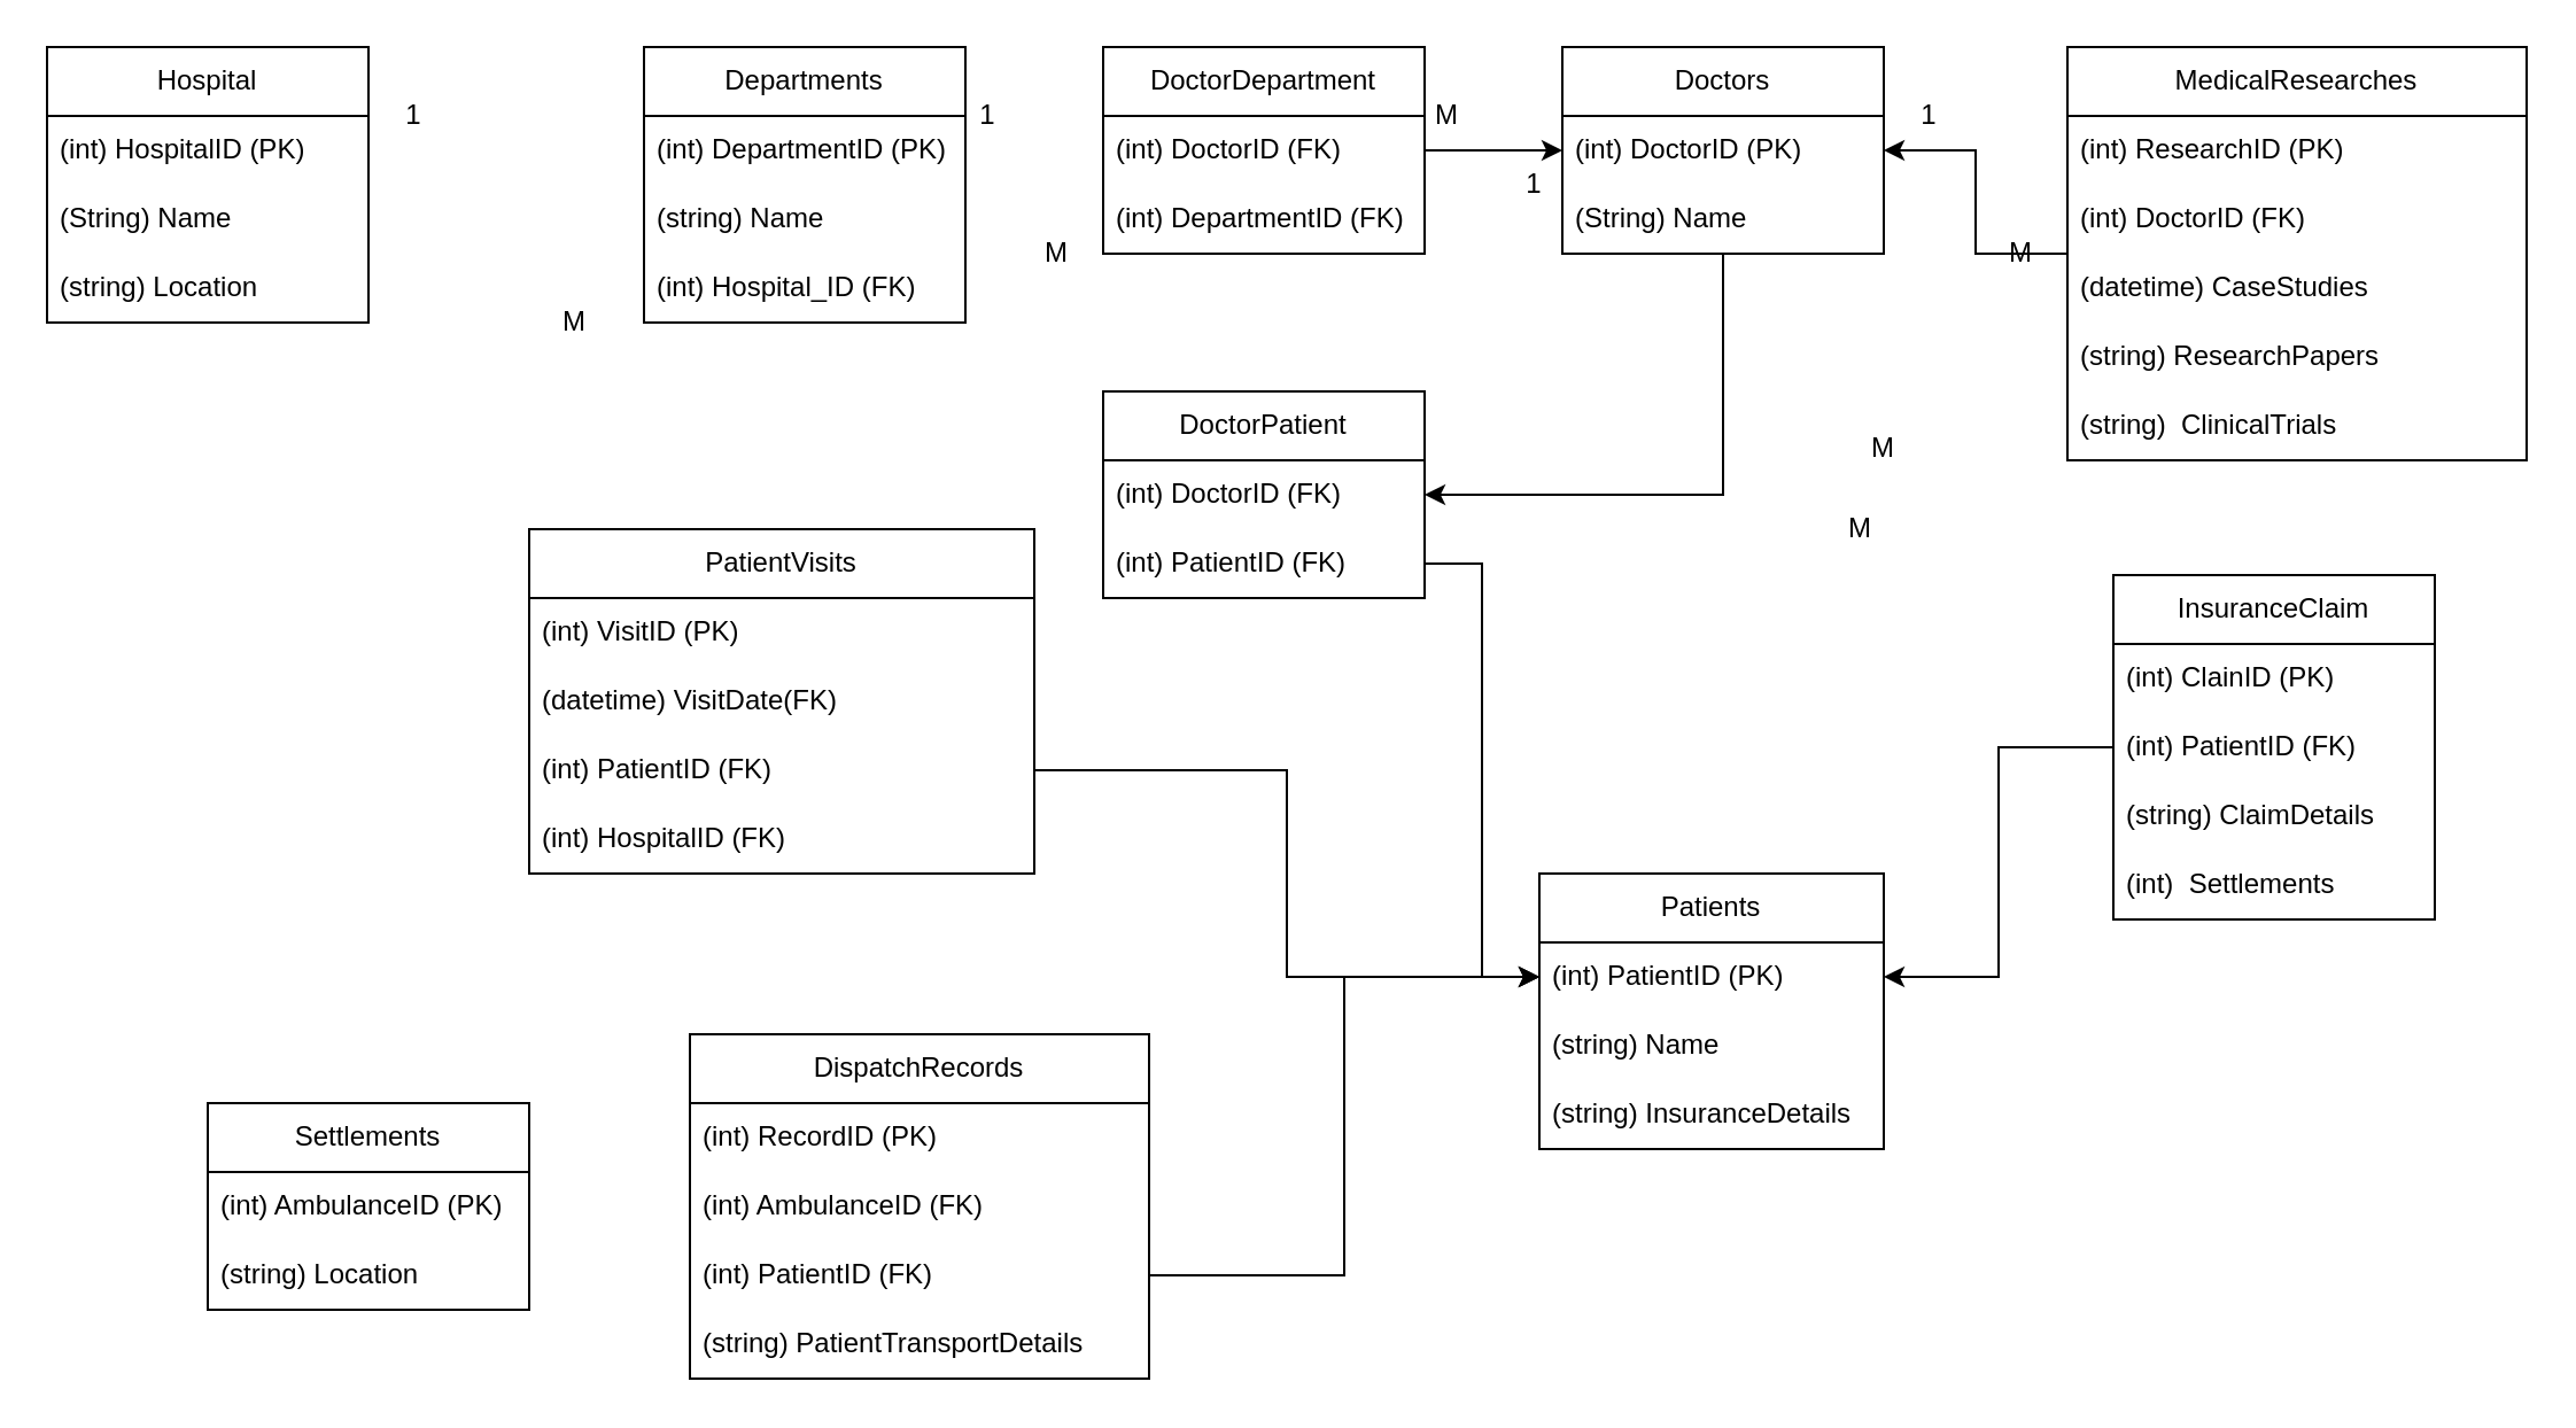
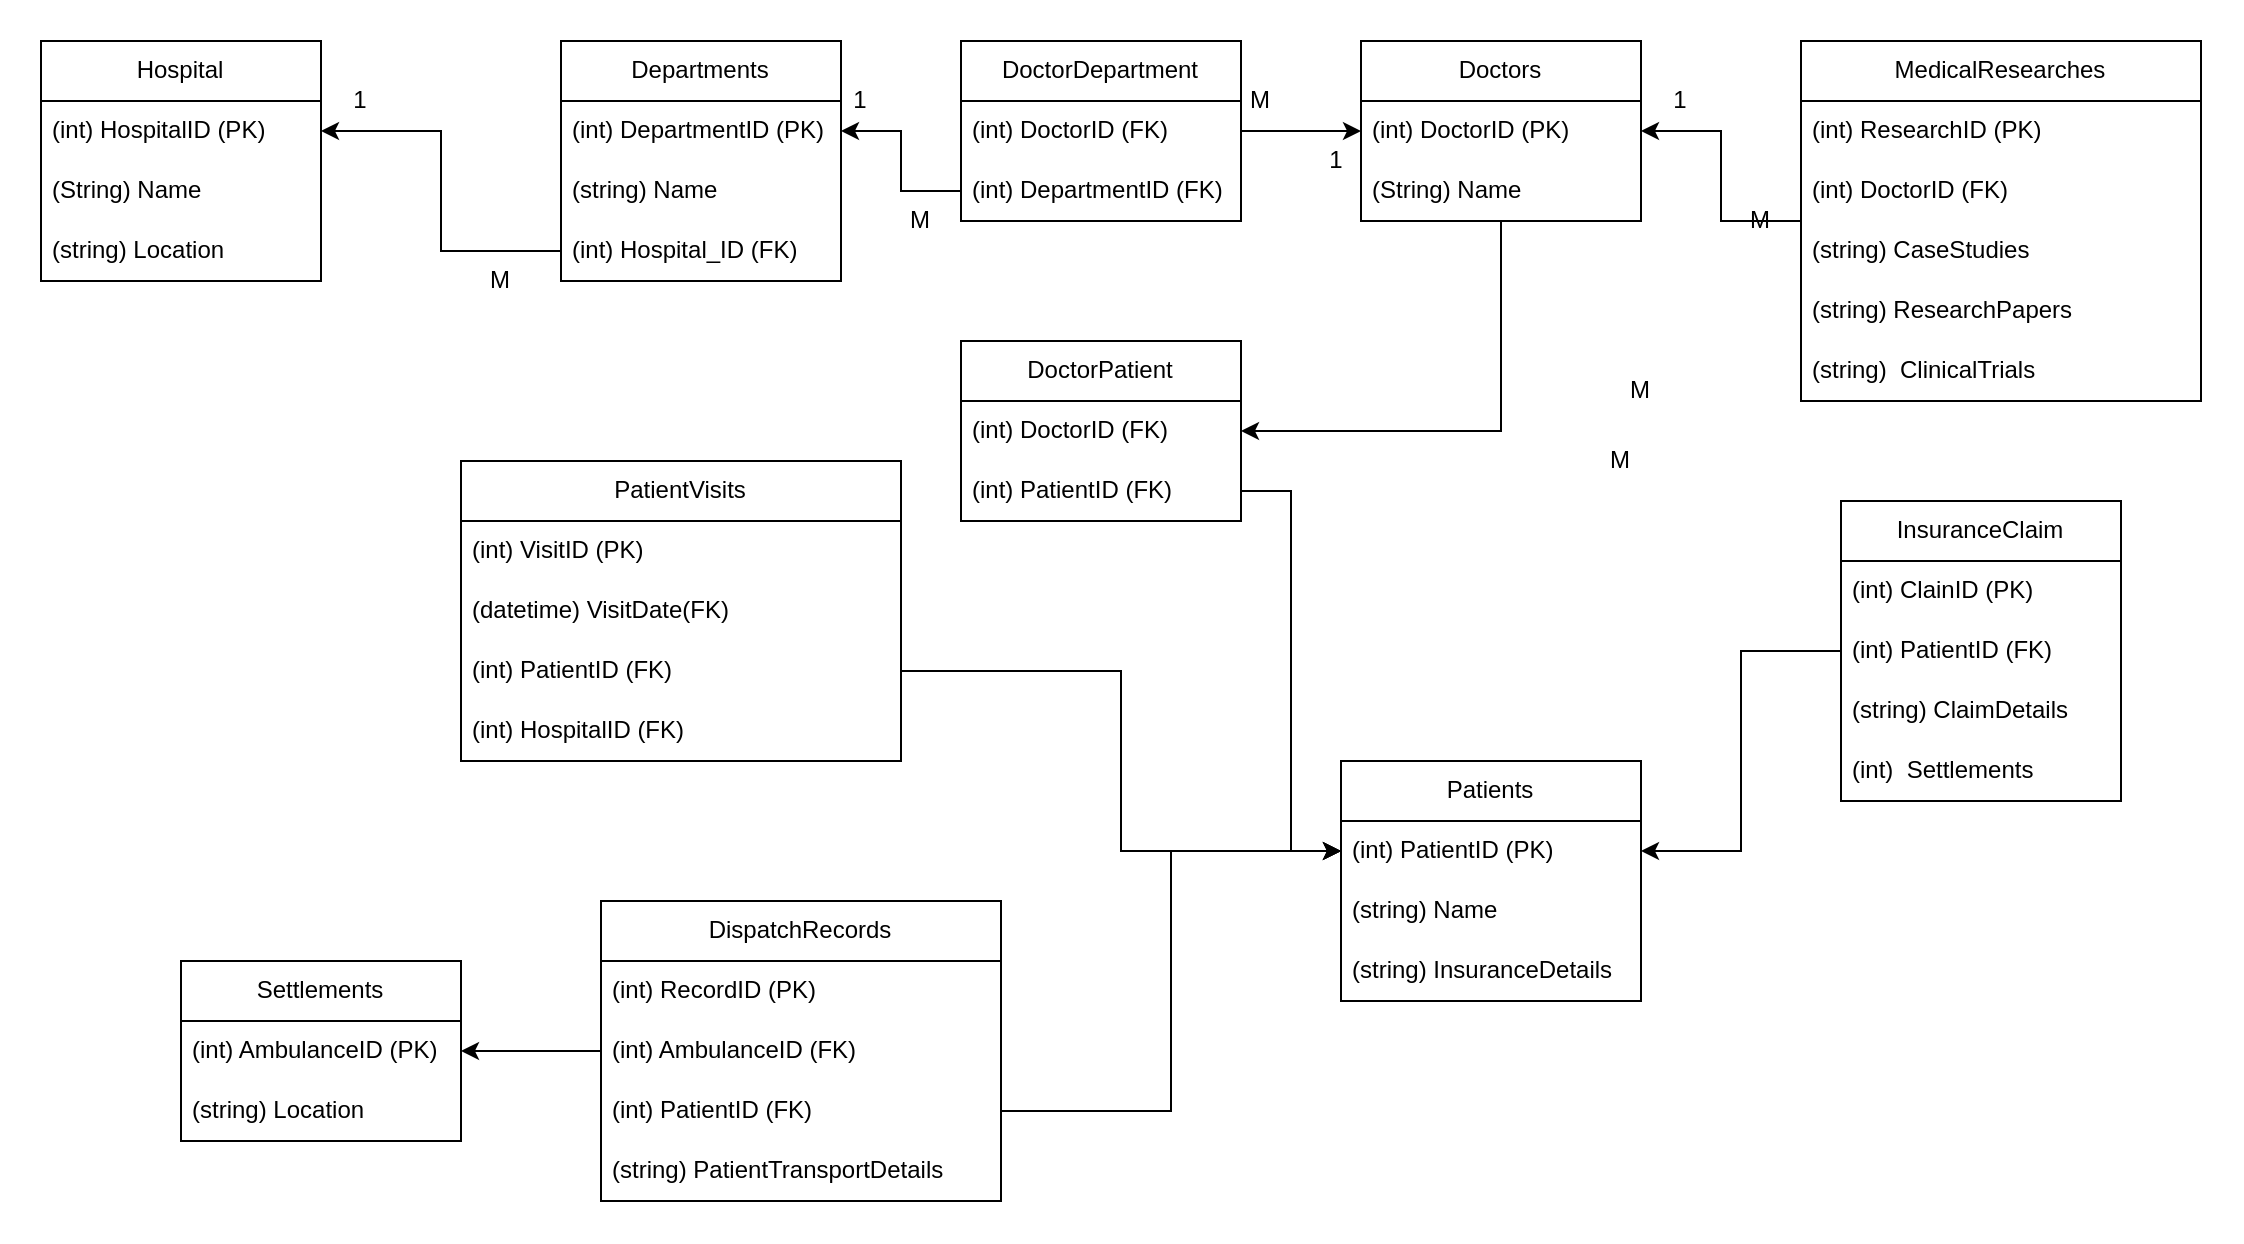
+ <mxCell id="47" style="edgeStyle=orthogonalEdgeStyle;rounded=0;orthogonalLoop=1;jettySize=auto;html=1;entryX=1;entryY=0.5;entryDx=0;entryDy=0;" edge="1" parent="1" source="45" target="7"><mxGeometry relative="1" as="geometry" /></mxCell>
+ <mxCell id="40" style="edgeStyle=orthogonalEdgeStyle;rounded=0;orthogonalLoop=1;jettySize=auto;html=1;entryX=1;entryY=0.5;entryDx=0;entryDy=0;" edge="1" parent="1" source="9" target="3"><mxGeometry relative="1" as="geometry" /></mxCell>
- <mxCell id="37" value="(datetime) CaseStudies&amp;nbsp;" style="text;strokeColor=none;fillColor=none;align=left;verticalAlign=middle;spacingLeft=4;spacingRight=4;overflow=hidden;points=[[0,0.5],[1,0.5]];portConstraint=eastwest;rotatable=0;whiteSpace=wrap;html=1;" vertex="1" parent="34"><mxGeometry y="90" width="200" height="30" as="geometry" /></mxCell>
+ <mxCell id="37" value="(string) CaseStudies&amp;nbsp;" style="text;strokeColor=none;fillColor=none;align=left;verticalAlign=middle;spacingLeft=4;spacingRight=4;overflow=hidden;points=[[0,0.5],[1,0.5]];portConstraint=eastwest;rotatable=0;whiteSpace=wrap;html=1;" vertex="1" parent="34"><mxGeometry y="90" width="200" height="30" as="geometry" /></mxCell>
+ <mxCell id="64" style="edgeStyle=orthogonalEdgeStyle;rounded=0;orthogonalLoop=1;jettySize=auto;html=1;" edge="1" parent="1" source="30" target="55"><mxGeometry relative="1" as="geometry" /></mxCell>
